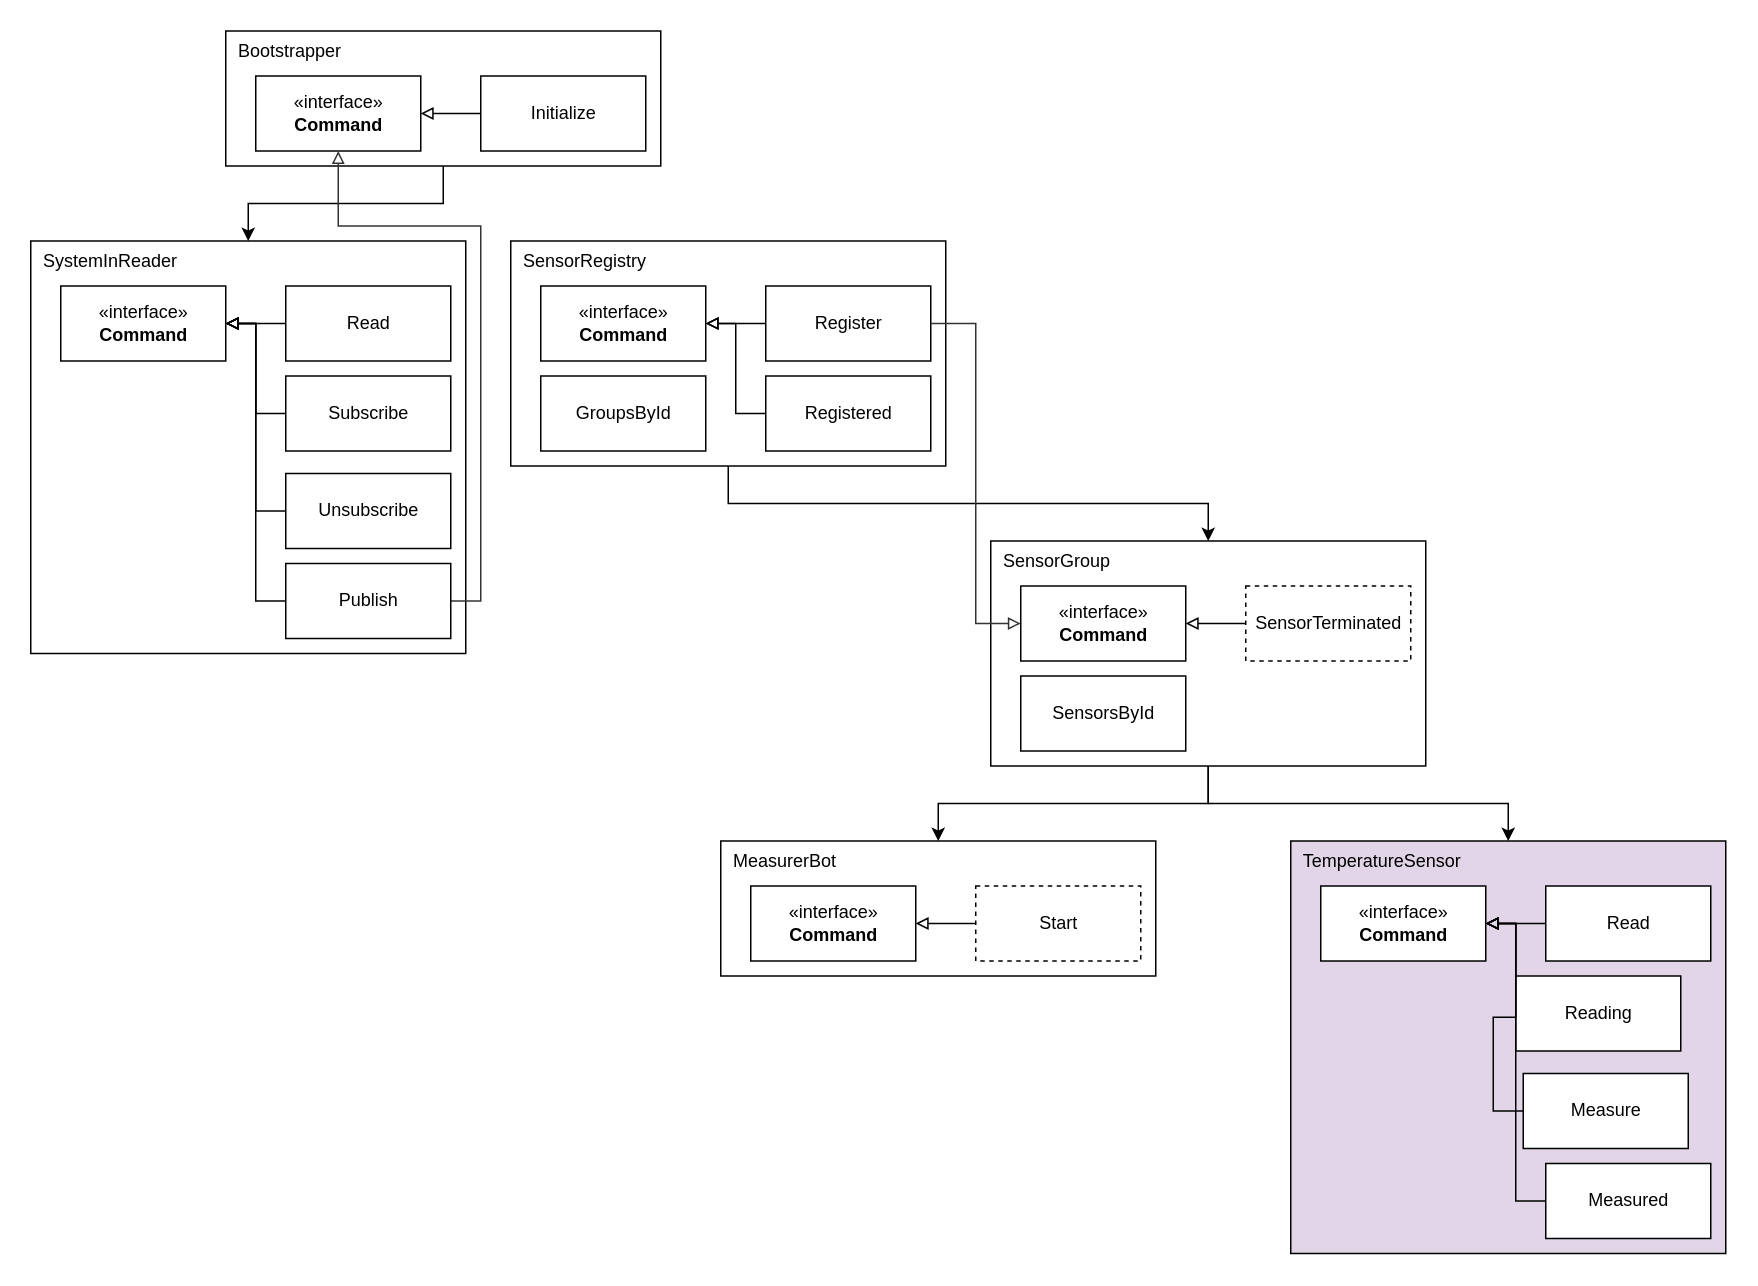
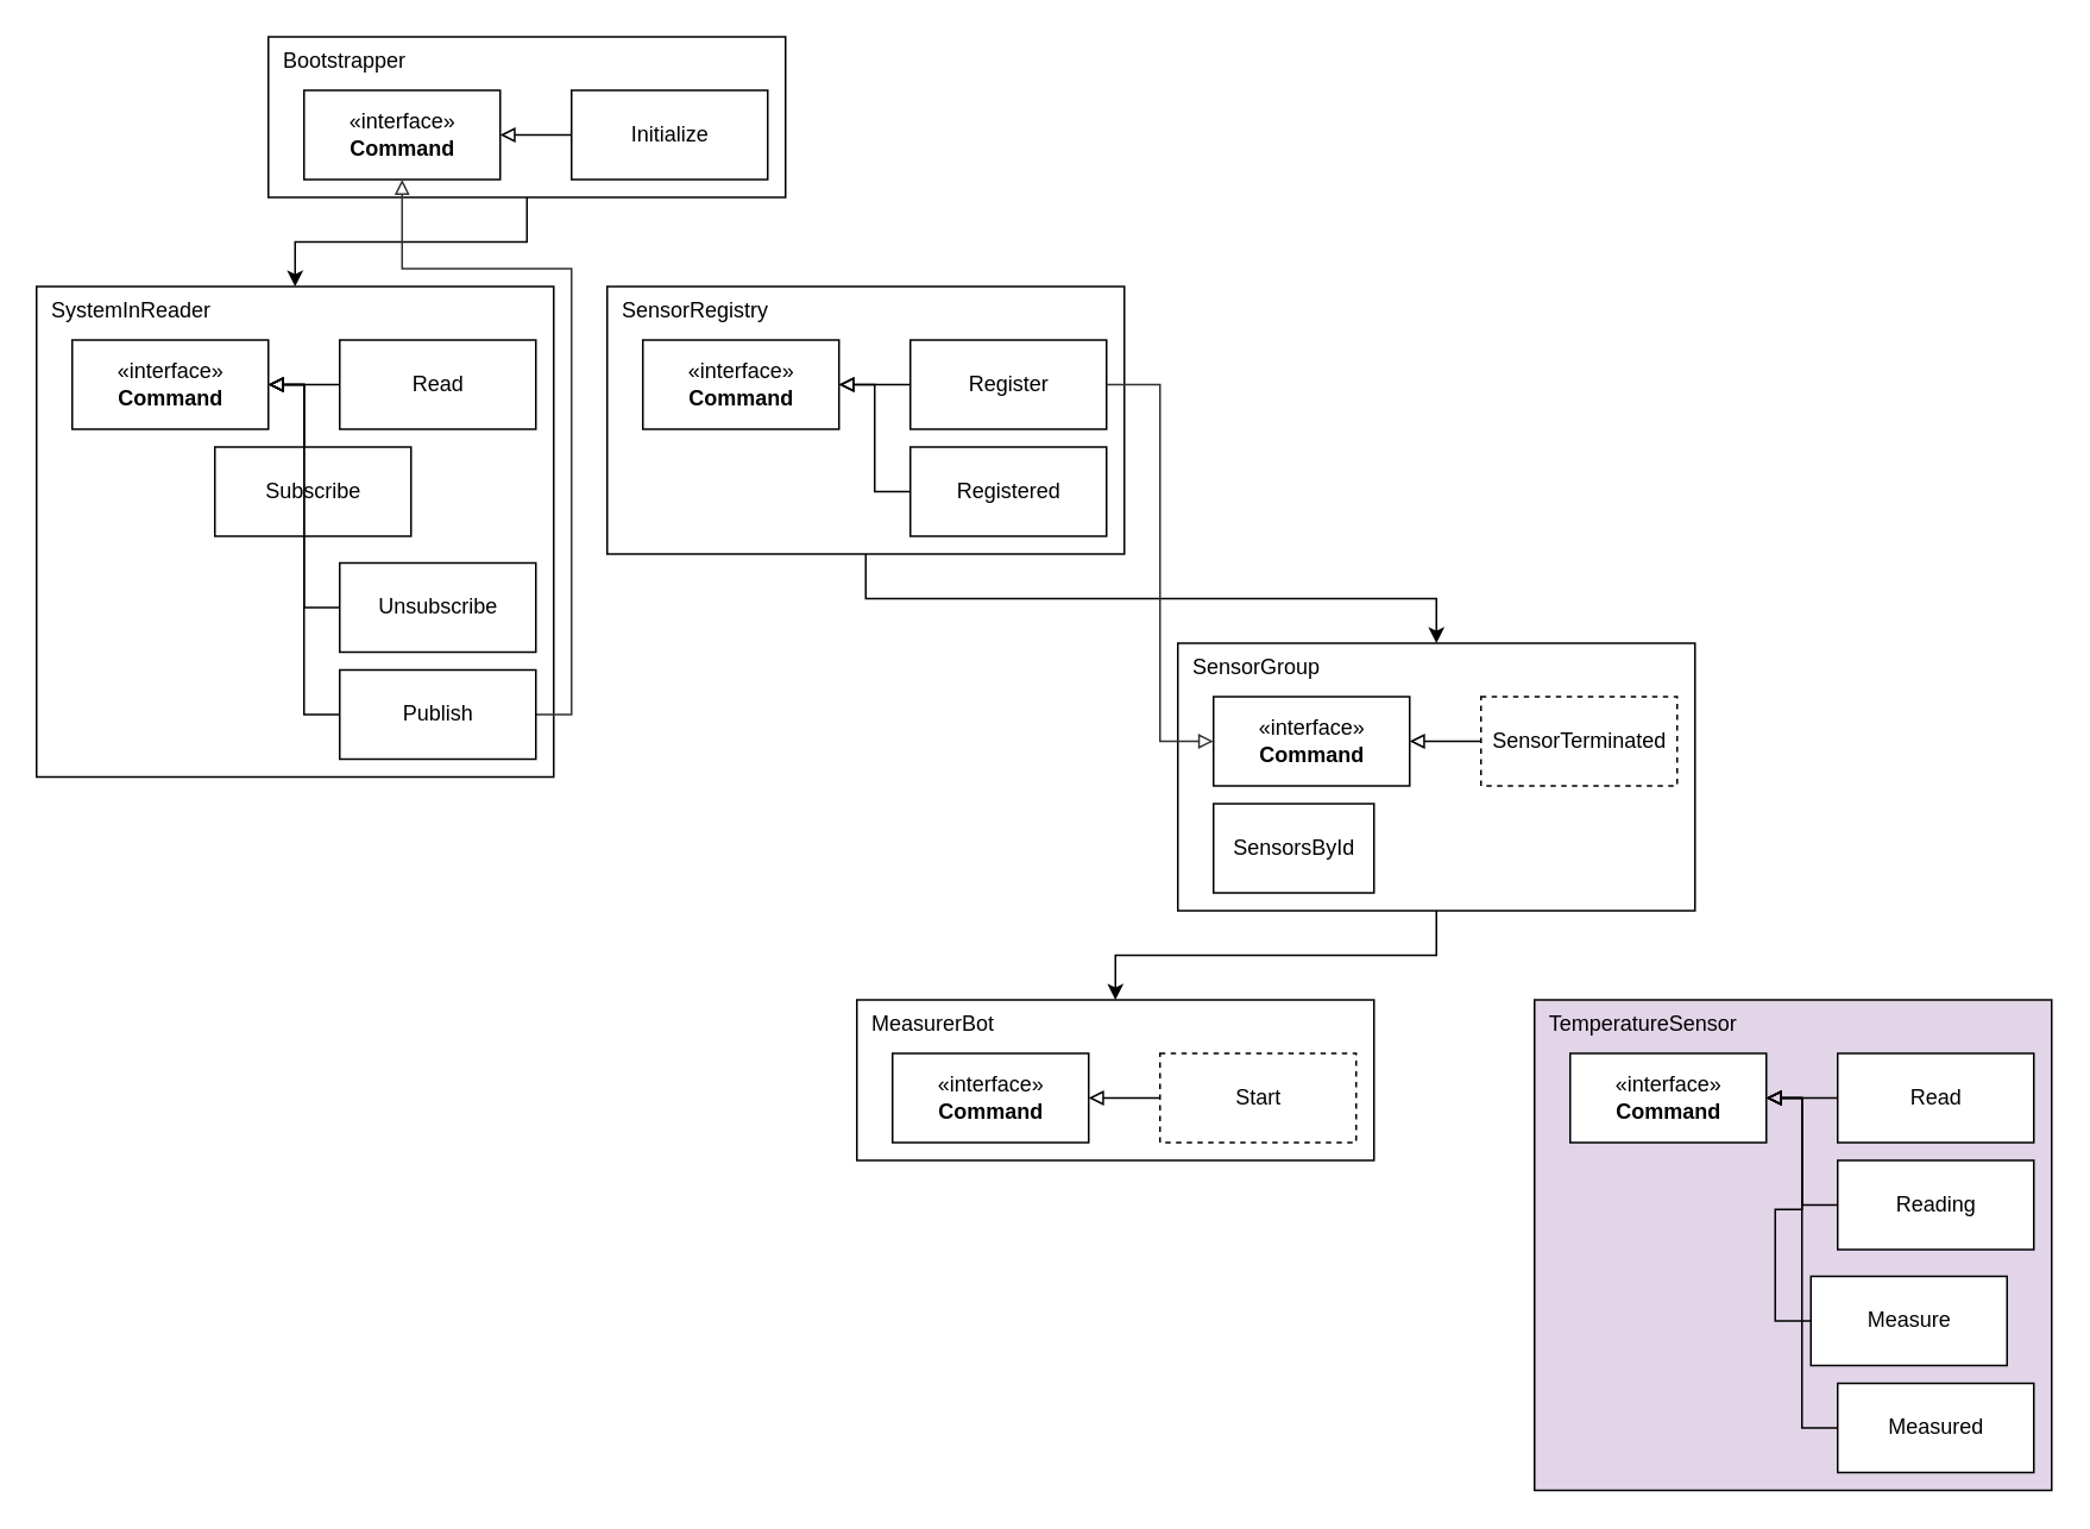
- <mxCell id="42" value="Subscribe" style="html=1;align=center;" vertex="1" parent="1"><mxGeometry x="190" y="250" width="110" height="50" as="geometry" /></mxCell>
+ <mxCell id="42" value="Subscribe" style="html=1;align=center;" vertex="1" parent="1"><mxGeometry x="120" y="250" width="110" height="50" as="geometry" /></mxCell>
- <mxCell id="9" value="GroupsById" style="html=1;" vertex="1" parent="1"><mxGeometry x="360" y="250" width="110" height="50" as="geometry" /></mxCell>
- <mxCell id="16" value="SensorsById" style="html=1;" vertex="1" parent="1"><mxGeometry x="680" y="450" width="110" height="50" as="geometry" /></mxCell>
+ <mxCell id="16" value="SensorsById" style="html=1;" vertex="1" parent="1"><mxGeometry x="680" y="450" width="90" height="50" as="geometry" /></mxCell>
- <mxCell id="10" style="edgeStyle=orthogonalEdgeStyle;rounded=0;orthogonalLoop=1;jettySize=auto;html=1;exitX=0.5;exitY=1;exitDx=0;exitDy=0;entryX=0.5;entryY=0;entryDx=0;entryDy=0;endArrow=classic;endFill=1;" edge="1" parent="1" source="12" target="23"><mxGeometry relative="1" as="geometry" /></mxCell>
- <mxCell id="28" value="Reading" style="html=1;align=center;" vertex="1" parent="1"><mxGeometry x="1010" y="650" width="110" height="50" as="geometry" /></mxCell>
+ <mxCell id="28" value="Reading" style="html=1;align=center;" vertex="1" parent="1"><mxGeometry x="1030" y="650" width="110" height="50" as="geometry" /></mxCell>
